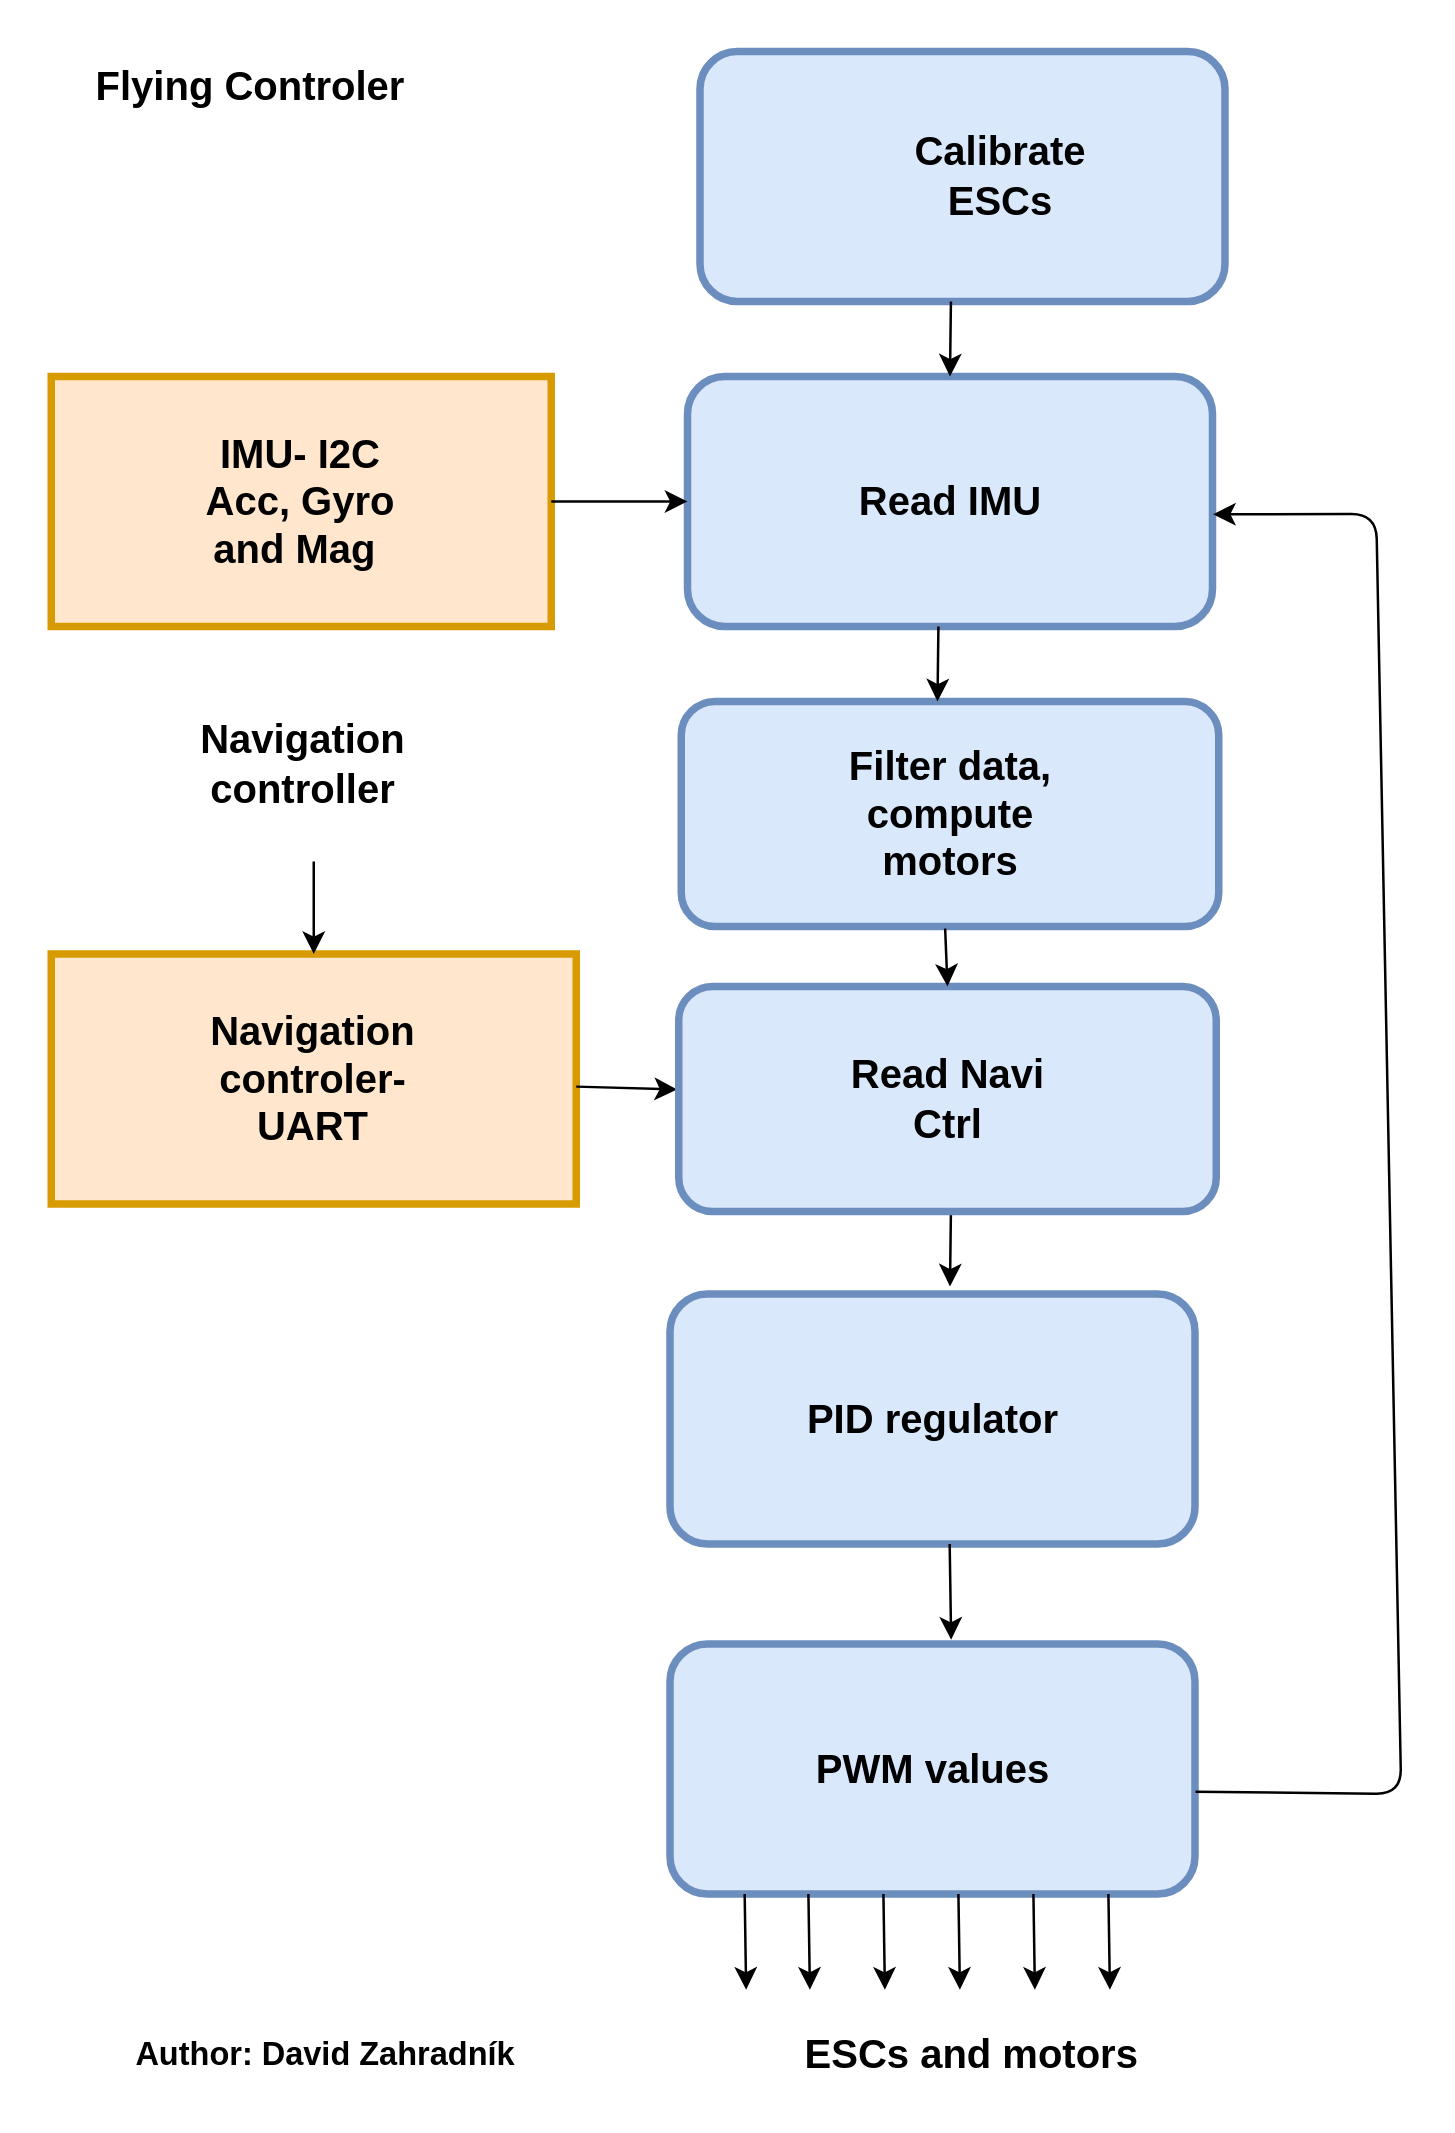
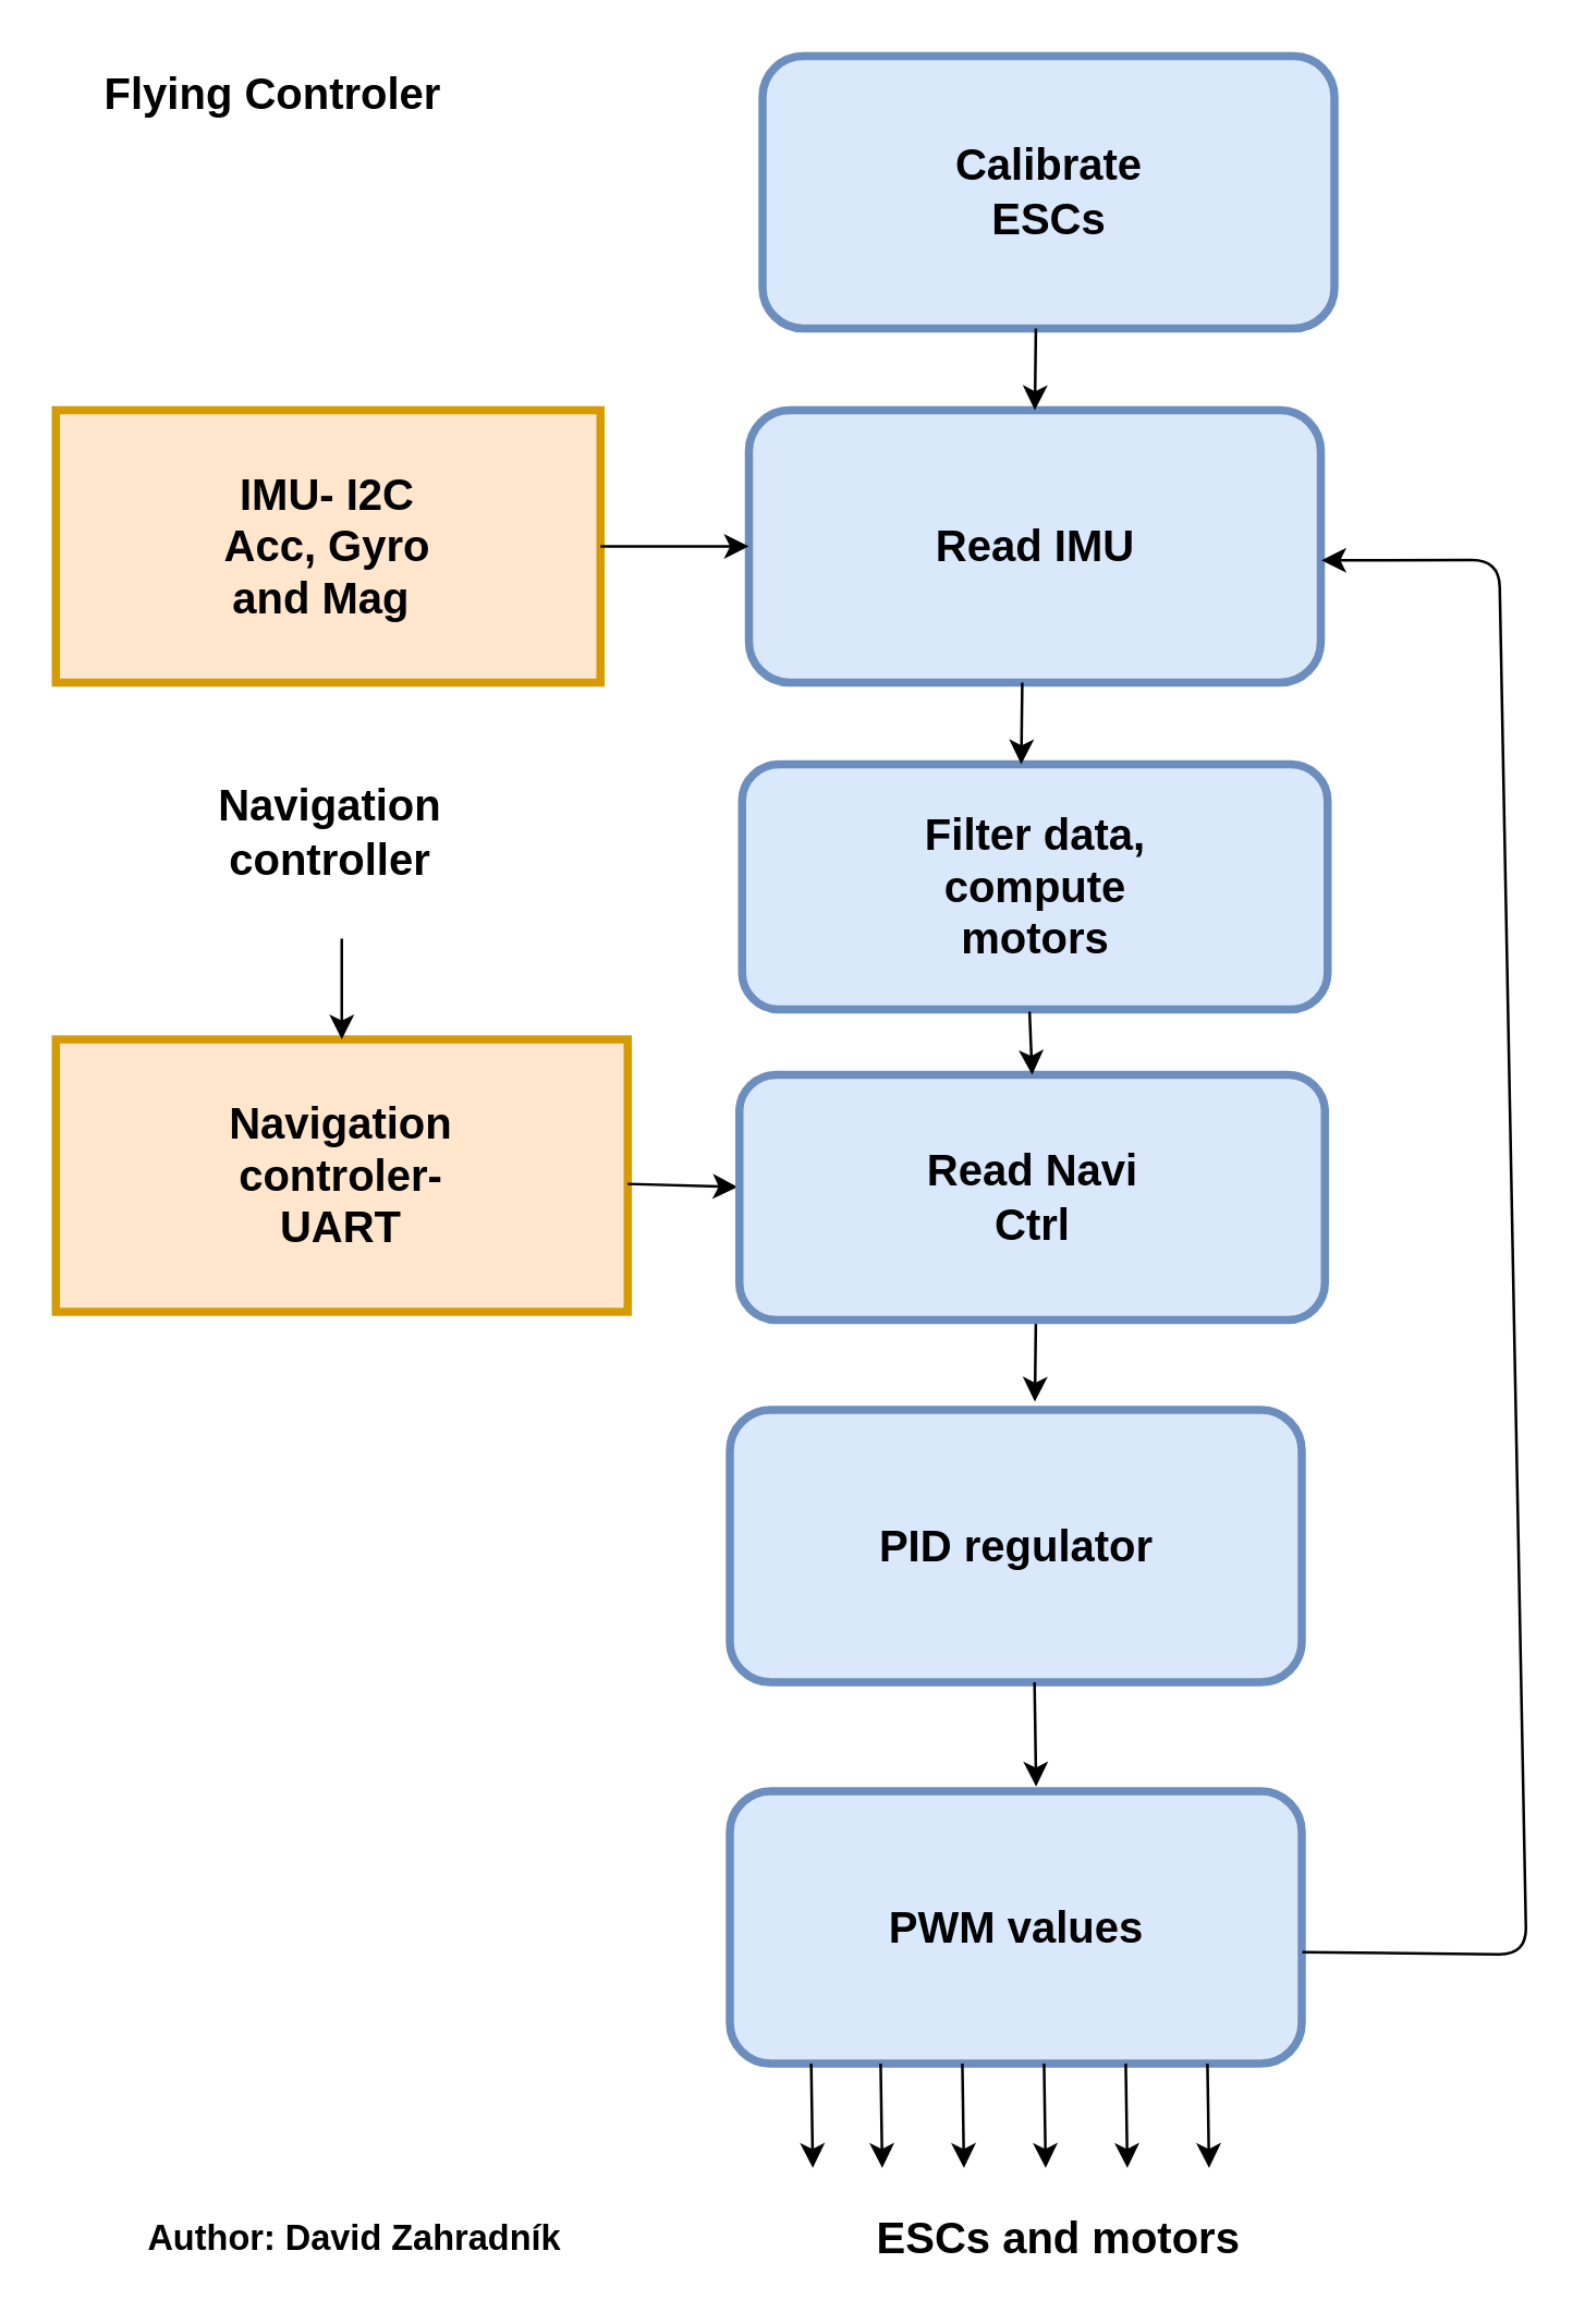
- <mxCell id="27" value="&lt;span style=&quot;font-size: 16px;&quot;&gt;Calibrate ESCs&lt;/span&gt;&lt;br style=&quot;font-size: 16px;&quot;&gt;" style="text;html=1;strokeColor=none;fillColor=none;align=center;verticalAlign=middle;whiteSpace=wrap;rounded=0;fontSize=16;fontStyle=1" parent="1" vertex="1"><mxGeometry x="344.5" y="60" width="110" height="20" as="geometry" /></mxCell>
+ <mxCell id="27" value="&lt;span style=&quot;font-size: 16px;&quot;&gt;Calibrate ESCs&lt;/span&gt;&lt;br style=&quot;font-size: 16px;&quot;&gt;" style="text;html=1;strokeColor=none;fillColor=none;align=center;verticalAlign=middle;whiteSpace=wrap;rounded=0;fontSize=16;fontStyle=1" parent="1" vertex="1"><mxGeometry x="329.5" y="60" width="110" height="20" as="geometry" /></mxCell>
